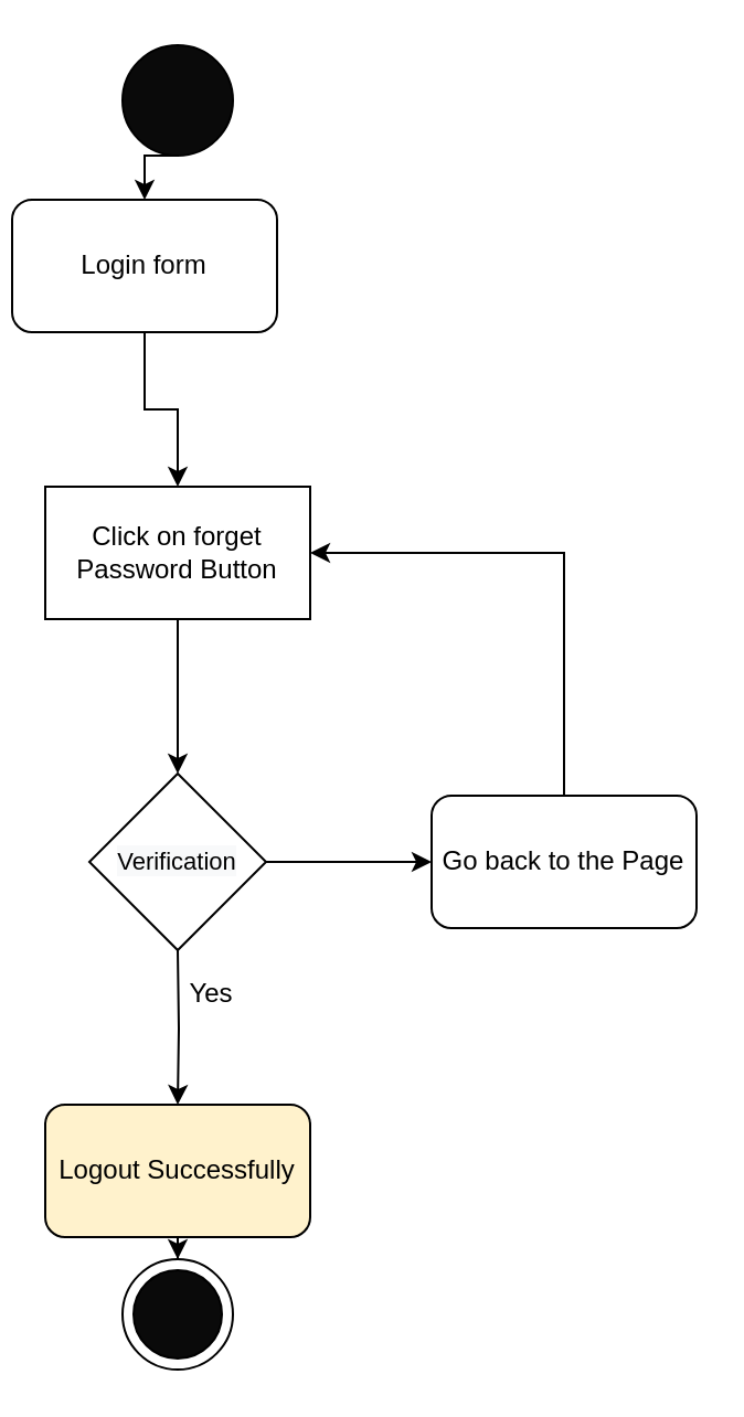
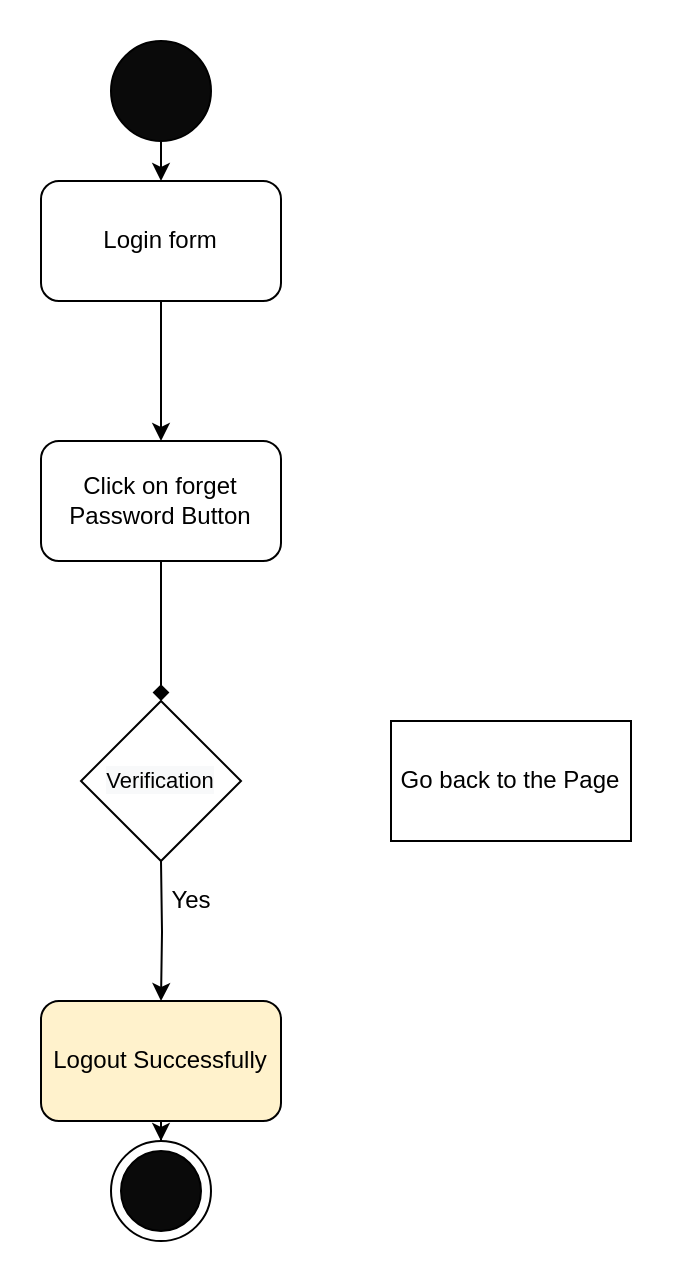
- <mxCell id="5" value="Login form" style="rounded=1;whiteSpace=wrap;html=1;fillColor=#FFFFFF;" parent="1" vertex="1"><mxGeometry x="5" y="90" width="120" height="60" as="geometry" /></mxCell>
+ <mxCell id="5" value="Login form" style="rounded=1;whiteSpace=wrap;html=1;fillColor=#FFFFFF;" parent="1" vertex="1"><mxGeometry x="20" y="90" width="120" height="60" as="geometry" /></mxCell>
- <mxCell id="16" value="Click on forget Password Button" style="whiteSpace=wrap;html=1;fillColor=#FFFFFF;rounded=0;" parent="1" vertex="1"><mxGeometry x="20" y="220" width="120" height="60" as="geometry" /></mxCell>
+ <mxCell id="16" value="Click on forget Password Button" style="whiteSpace=wrap;html=1;fillColor=#FFFFFF;rounded=1;" parent="1" vertex="1"><mxGeometry x="20" y="220" width="120" height="60" as="geometry" /></mxCell>
- <mxCell id="10" style="edgeStyle=orthogonalEdgeStyle;rounded=0;orthogonalLoop=1;jettySize=auto;html=1;exitX=0.5;exitY=0;exitDx=0;exitDy=0;entryX=1;entryY=0.5;entryDx=0;entryDy=0;" parent="1" source="11" target="16" edge="1"><mxGeometry relative="1" as="geometry" /></mxCell>
- <mxCell id="15" style="edgeStyle=orthogonalEdgeStyle;rounded=0;orthogonalLoop=1;jettySize=auto;html=1;exitX=0.5;exitY=1;exitDx=0;exitDy=0;" parent="1" source="16" target="17" edge="1"><mxGeometry relative="1" as="geometry" /></mxCell>
+ <mxCell id="15" style="edgeStyle=orthogonalEdgeStyle;rounded=0;orthogonalLoop=1;jettySize=auto;html=1;exitX=0.5;exitY=1;exitDx=0;exitDy=0;endArrow=diamond;" parent="1" source="16" target="17" edge="1"><mxGeometry relative="1" as="geometry" /></mxCell>
- <mxCell id="7" value="" style="edgeStyle=orthogonalEdgeStyle;rounded=0;orthogonalLoop=1;jettySize=auto;html=1;exitX=1;exitY=0.5;exitDx=0;exitDy=0;" parent="1" source="17" target="11" edge="1"><mxGeometry relative="1" as="geometry"><mxPoint x="140" y="400" as="sourcePoint" /></mxGeometry></mxCell>
- <mxCell id="11" value="Go back to the Page" style="whiteSpace=wrap;html=1;fillColor=#FFFFFF;rounded=1;" parent="1" vertex="1"><mxGeometry x="195" y="360" width="120" height="60" as="geometry" /></mxCell>
+ <mxCell id="11" value="Go back to the Page" style="whiteSpace=wrap;html=1;fillColor=#FFFFFF;rounded=0;" parent="1" vertex="1"><mxGeometry x="195" y="360" width="120" height="60" as="geometry" /></mxCell>
